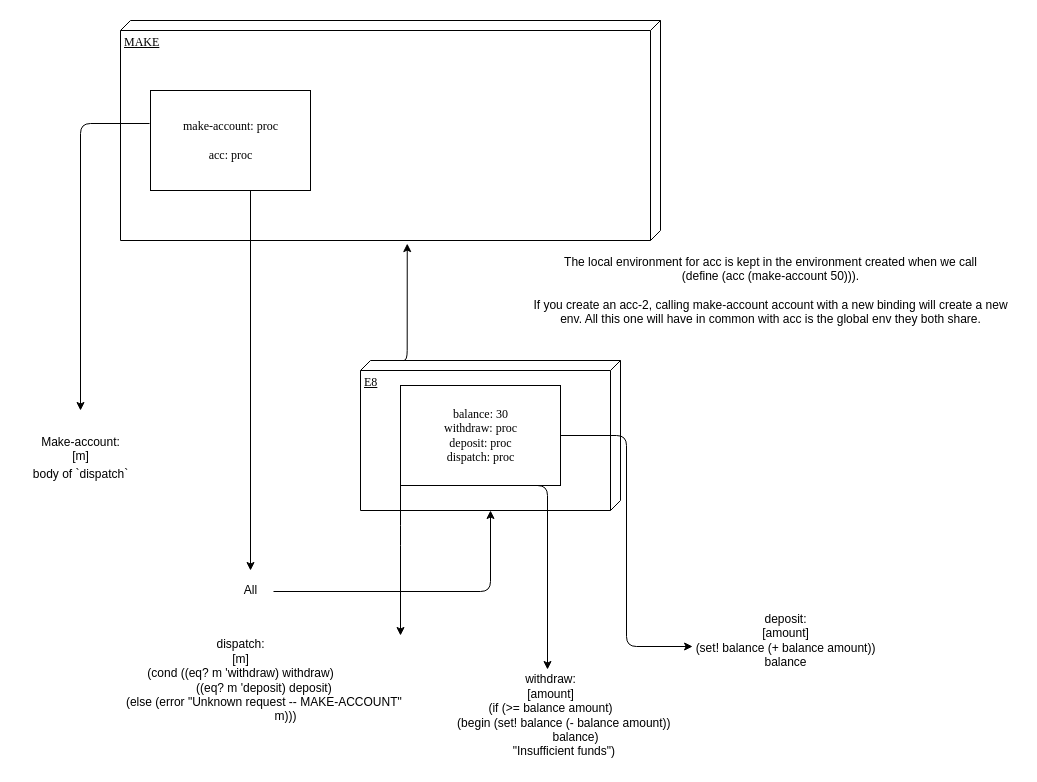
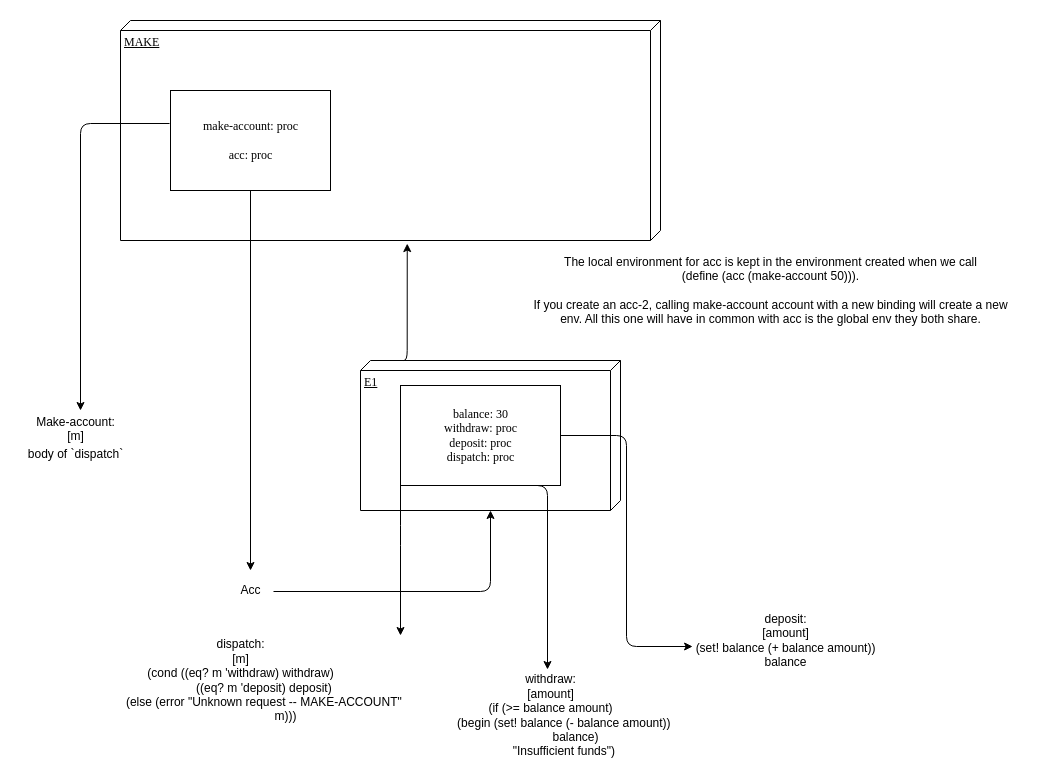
- <mxCell id="4" value="&lt;div&gt;make-account: proc&lt;br&gt;&lt;/div&gt;&lt;br&gt;acc: proc" style="html=1;rounded=0;shadow=0;comic=0;labelBackgroundColor=none;strokeWidth=1;fontFamily=Verdana;fontSize=12;align=center;" parent="1" vertex="1"><mxGeometry x="150" y="90" width="160" height="100" as="geometry" /></mxCell>
+ <mxCell id="4" value="&lt;div&gt;make-account: proc&lt;br&gt;&lt;/div&gt;&lt;br&gt;acc: proc" style="html=1;rounded=0;shadow=0;comic=0;labelBackgroundColor=none;strokeWidth=1;fontFamily=Verdana;fontSize=12;align=center;" parent="1" vertex="1"><mxGeometry x="170" y="90" width="160" height="100" as="geometry" /></mxCell>
- <mxCell id="3" value="E8" style="verticalAlign=top;align=left;spacingTop=8;spacingLeft=2;spacingRight=12;shape=cube;size=10;direction=south;fontStyle=4;html=1;rounded=0;shadow=0;comic=0;labelBackgroundColor=none;strokeWidth=1;fontFamily=Verdana;fontSize=12" parent="1" vertex="1"><mxGeometry x="360" y="360" width="260" height="150" as="geometry" /></mxCell>
+ <mxCell id="3" value="E1" style="verticalAlign=top;align=left;spacingTop=8;spacingLeft=2;spacingRight=12;shape=cube;size=10;direction=south;fontStyle=4;html=1;rounded=0;shadow=0;comic=0;labelBackgroundColor=none;strokeWidth=1;fontFamily=Verdana;fontSize=12" parent="1" vertex="1"><mxGeometry x="360" y="360" width="260" height="150" as="geometry" /></mxCell>
- <mxCell id="6" value="&lt;div&gt;Make-account:&lt;/div&gt;&lt;div&gt;&lt;span class=&quot;pl-c&quot;&gt;[m&lt;/span&gt;]&lt;br&gt;&lt;table class=&quot;highlight tab-size js-file-line-container&quot;&gt;&lt;tbody&gt;&lt;tr&gt;&lt;td id=&quot;LC70&quot; class=&quot;blob-code blob-code-inner js-file-line&quot;&gt;&lt;span class=&quot;pl-c&quot;&gt;body of `dispatch`&lt;br&gt;&lt;/span&gt;&lt;/td&gt;&lt;/tr&gt;&lt;tr&gt;&lt;/tr&gt;&lt;/tbody&gt;&lt;/table&gt;&lt;span class=&quot;pl-c&quot;&gt;&lt;/span&gt;&lt;/div&gt;" style="text;html=1;align=center;verticalAlign=middle;resizable=0;points=[];autosize=1;" vertex="1" parent="1"><mxGeometry x="20" y="430" width="120" height="60" as="geometry" /></mxCell>
+ <mxCell id="6" value="&lt;div&gt;Make-account:&lt;/div&gt;&lt;div&gt;&lt;span class=&quot;pl-c&quot;&gt;[m&lt;/span&gt;]&lt;br&gt;&lt;table class=&quot;highlight tab-size js-file-line-container&quot;&gt;&lt;tbody&gt;&lt;tr&gt;&lt;td id=&quot;LC70&quot; class=&quot;blob-code blob-code-inner js-file-line&quot;&gt;&lt;span class=&quot;pl-c&quot;&gt;body of `dispatch`&lt;br&gt;&lt;/span&gt;&lt;/td&gt;&lt;/tr&gt;&lt;tr&gt;&lt;/tr&gt;&lt;/tbody&gt;&lt;/table&gt;&lt;span class=&quot;pl-c&quot;&gt;&lt;/span&gt;&lt;/div&gt;" style="text;html=1;align=center;verticalAlign=middle;resizable=0;points=[];autosize=1;" vertex="1" parent="1"><mxGeometry x="15" y="410" width="120" height="60" as="geometry" /></mxCell>
- <mxCell id="8" value="All" style="text;html=1;align=center;verticalAlign=middle;resizable=0;points=[];autosize=1;" vertex="1" parent="1"><mxGeometry x="230" y="580" width="40" height="20" as="geometry" /></mxCell>
+ <mxCell id="8" value="Acc" style="text;html=1;align=center;verticalAlign=middle;resizable=0;points=[];autosize=1;" vertex="1" parent="1"><mxGeometry x="230" y="580" width="40" height="20" as="geometry" /></mxCell>
